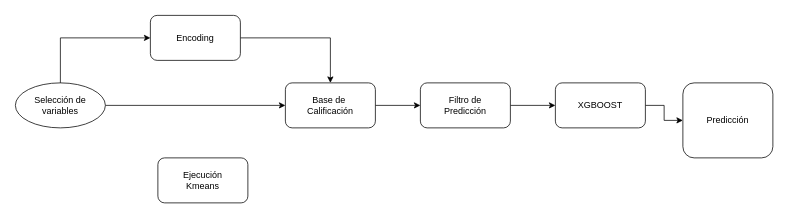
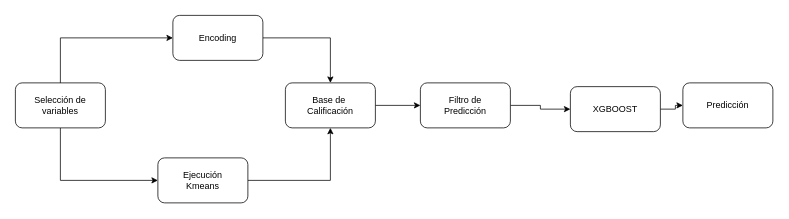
- <mxCell id="5" value="Encoding" style="rounded=1;whiteSpace=wrap;html=1;" vertex="1" parent="1"><mxGeometry x="200" y="20" width="120" height="60" as="geometry" /></mxCell>
+ <mxCell id="5" value="Encoding" style="rounded=1;whiteSpace=wrap;html=1;" vertex="1" parent="1"><mxGeometry x="230" y="20" width="120" height="60" as="geometry" /></mxCell>
- <mxCell id="9" value="Selección de variables" style="ellipse;whiteSpace=wrap;html=1;" vertex="1" parent="1"><mxGeometry x="20" y="110" width="120" height="60" as="geometry" /></mxCell>
+ <mxCell id="9" value="Selección de variables" style="rounded=1;whiteSpace=wrap;html=1;" vertex="1" parent="1"><mxGeometry x="20" y="110" width="120" height="60" as="geometry" /></mxCell>
- <mxCell id="8" style="edgeStyle=orthogonalEdgeStyle;rounded=0;orthogonalLoop=1;jettySize=auto;html=1;entryX=0;entryY=0.5;entryDx=0;entryDy=0;" edge="1" parent="1" source="9" target="3"><mxGeometry relative="1" as="geometry" /></mxCell>
- <mxCell id="15" value="XGBOOST" style="rounded=1;whiteSpace=wrap;html=1;" vertex="1" parent="1"><mxGeometry x="740" y="110" width="120" height="60" as="geometry" /></mxCell>
+ <mxCell id="15" value="XGBOOST" style="rounded=1;whiteSpace=wrap;html=1;" vertex="1" parent="1"><mxGeometry x="760" y="115" width="120" height="60" as="geometry" /></mxCell>
- <mxCell id="16" value="Predicción" style="rounded=1;whiteSpace=wrap;html=1;" vertex="1" parent="1"><mxGeometry x="910" y="110" width="120" height="100" as="geometry" /></mxCell>
+ <mxCell id="16" value="Predicción" style="rounded=1;whiteSpace=wrap;html=1;" vertex="1" parent="1"><mxGeometry x="910" y="110" width="120" height="60" as="geometry" /></mxCell>
+ <mxCell id="7" style="edgeStyle=orthogonalEdgeStyle;rounded=0;orthogonalLoop=1;jettySize=auto;html=1;exitX=0.5;exitY=1;exitDx=0;exitDy=0;entryX=0;entryY=0.5;entryDx=0;entryDy=0;" edge="1" parent="1" source="9" target="11"><mxGeometry relative="1" as="geometry" /></mxCell>
+ <mxCell id="10" style="edgeStyle=orthogonalEdgeStyle;rounded=0;orthogonalLoop=1;jettySize=auto;html=1;entryX=0.5;entryY=1;entryDx=0;entryDy=0;" edge="1" parent="1" source="11" target="3"><mxGeometry relative="1" as="geometry" /></mxCell>
